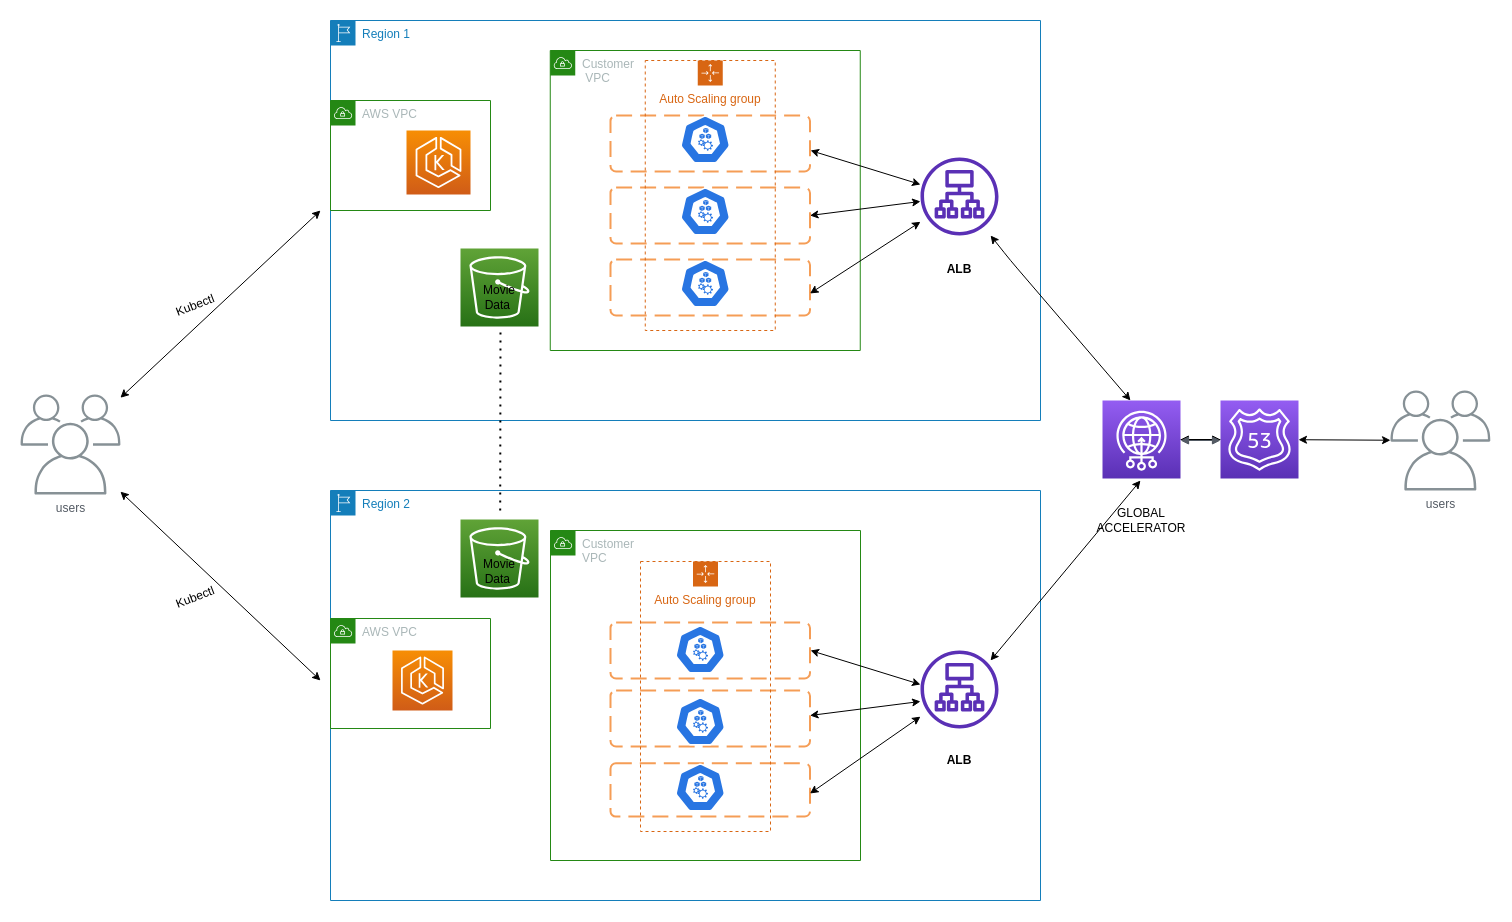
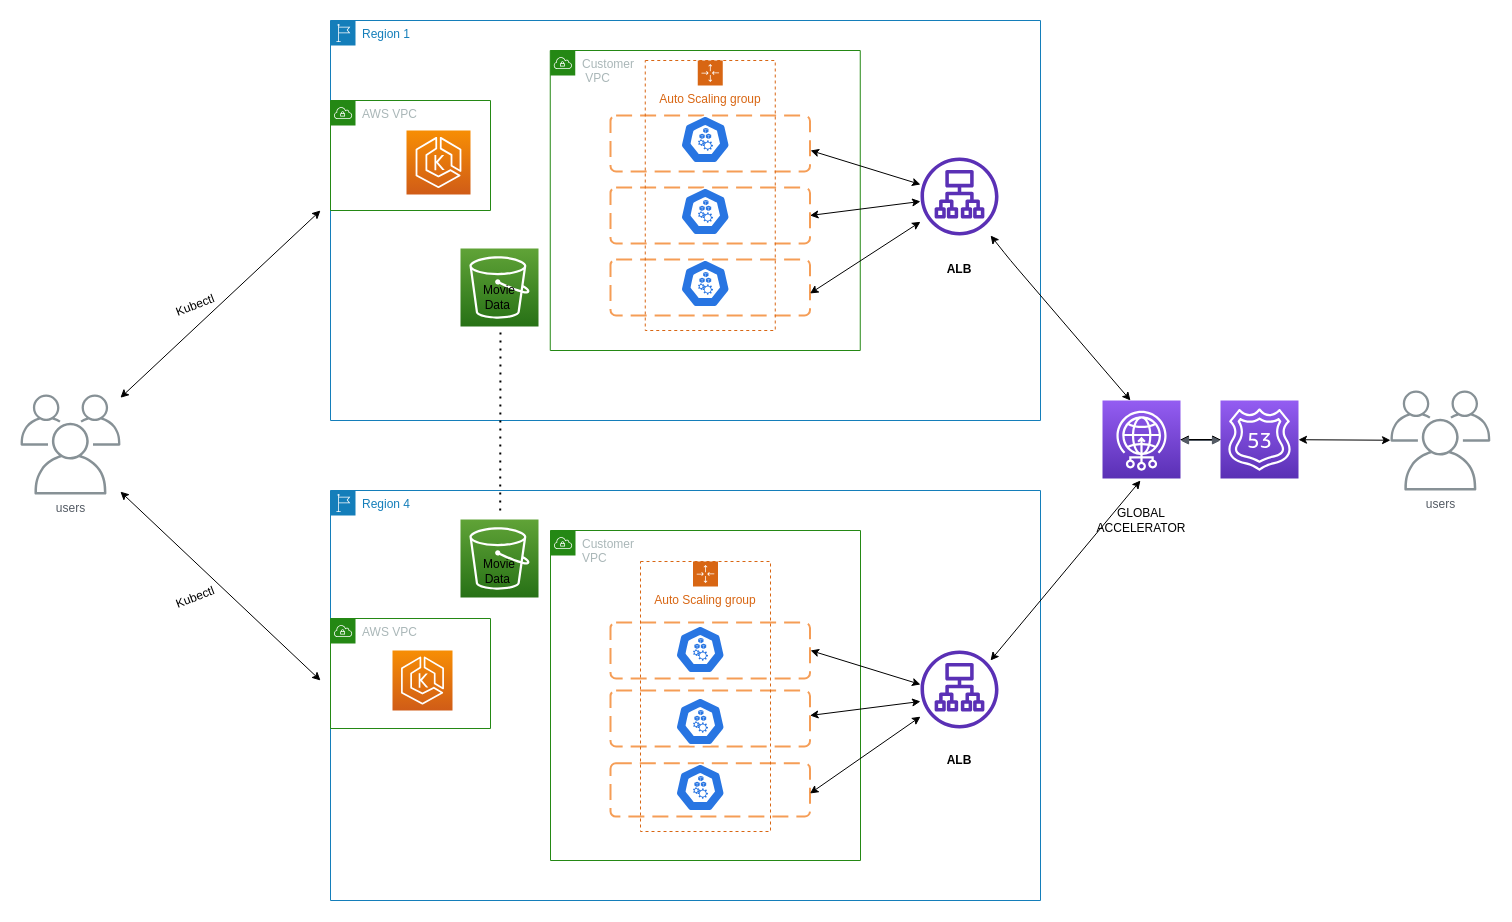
- <mxCell id="3" value="Region 2&lt;br&gt;" style="points=[[0,0],[0.25,0],[0.5,0],[0.75,0],[1,0],[1,0.25],[1,0.5],[1,0.75],[1,1],[0.75,1],[0.5,1],[0.25,1],[0,1],[0,0.75],[0,0.5],[0,0.25]];outlineConnect=0;gradientColor=none;html=1;whiteSpace=wrap;fontSize=12;fontStyle=0;shape=mxgraph.aws4.group;grIcon=mxgraph.aws4.group_region;strokeColor=#147EBA;fillColor=none;verticalAlign=top;align=left;spacingLeft=30;fontColor=#147EBA;dashed=0;" vertex="1" parent="1"><mxGeometry x="330" y="490" width="710" height="410" as="geometry" /></mxCell>
+ <mxCell id="3" value="Region 4&lt;br&gt;" style="points=[[0,0],[0.25,0],[0.5,0],[0.75,0],[1,0],[1,0.25],[1,0.5],[1,0.75],[1,1],[0.75,1],[0.5,1],[0.25,1],[0,1],[0,0.75],[0,0.5],[0,0.25]];outlineConnect=0;gradientColor=none;html=1;whiteSpace=wrap;fontSize=12;fontStyle=0;shape=mxgraph.aws4.group;grIcon=mxgraph.aws4.group_region;strokeColor=#147EBA;fillColor=none;verticalAlign=top;align=left;spacingLeft=30;fontColor=#147EBA;dashed=0;" vertex="1" parent="1"><mxGeometry x="330" y="490" width="710" height="410" as="geometry" /></mxCell>
